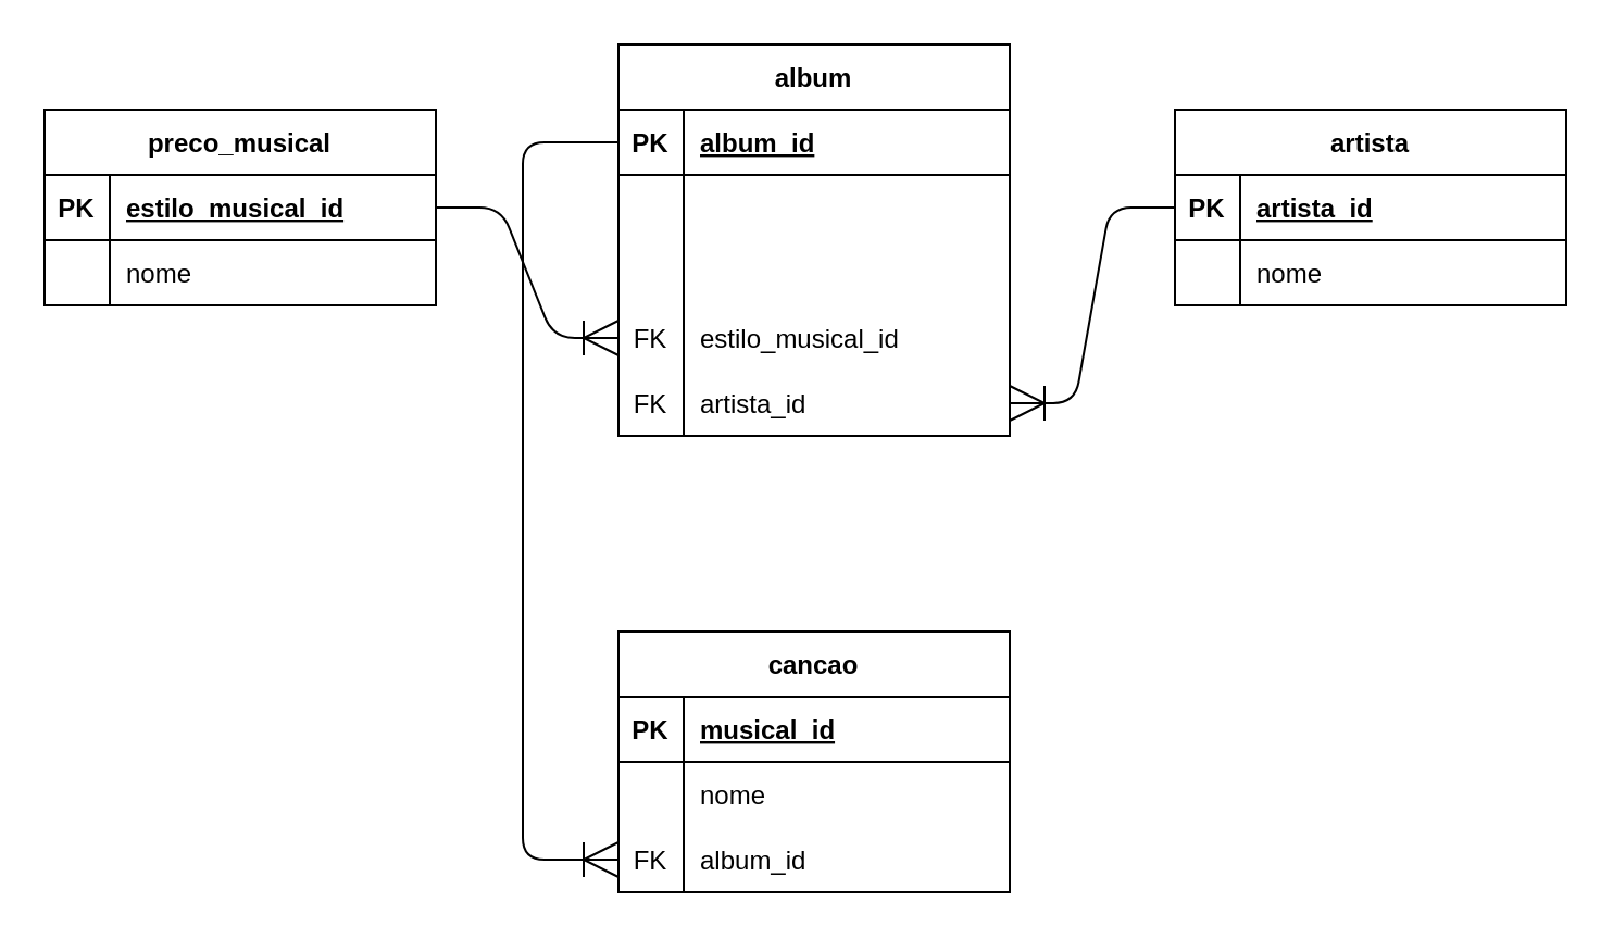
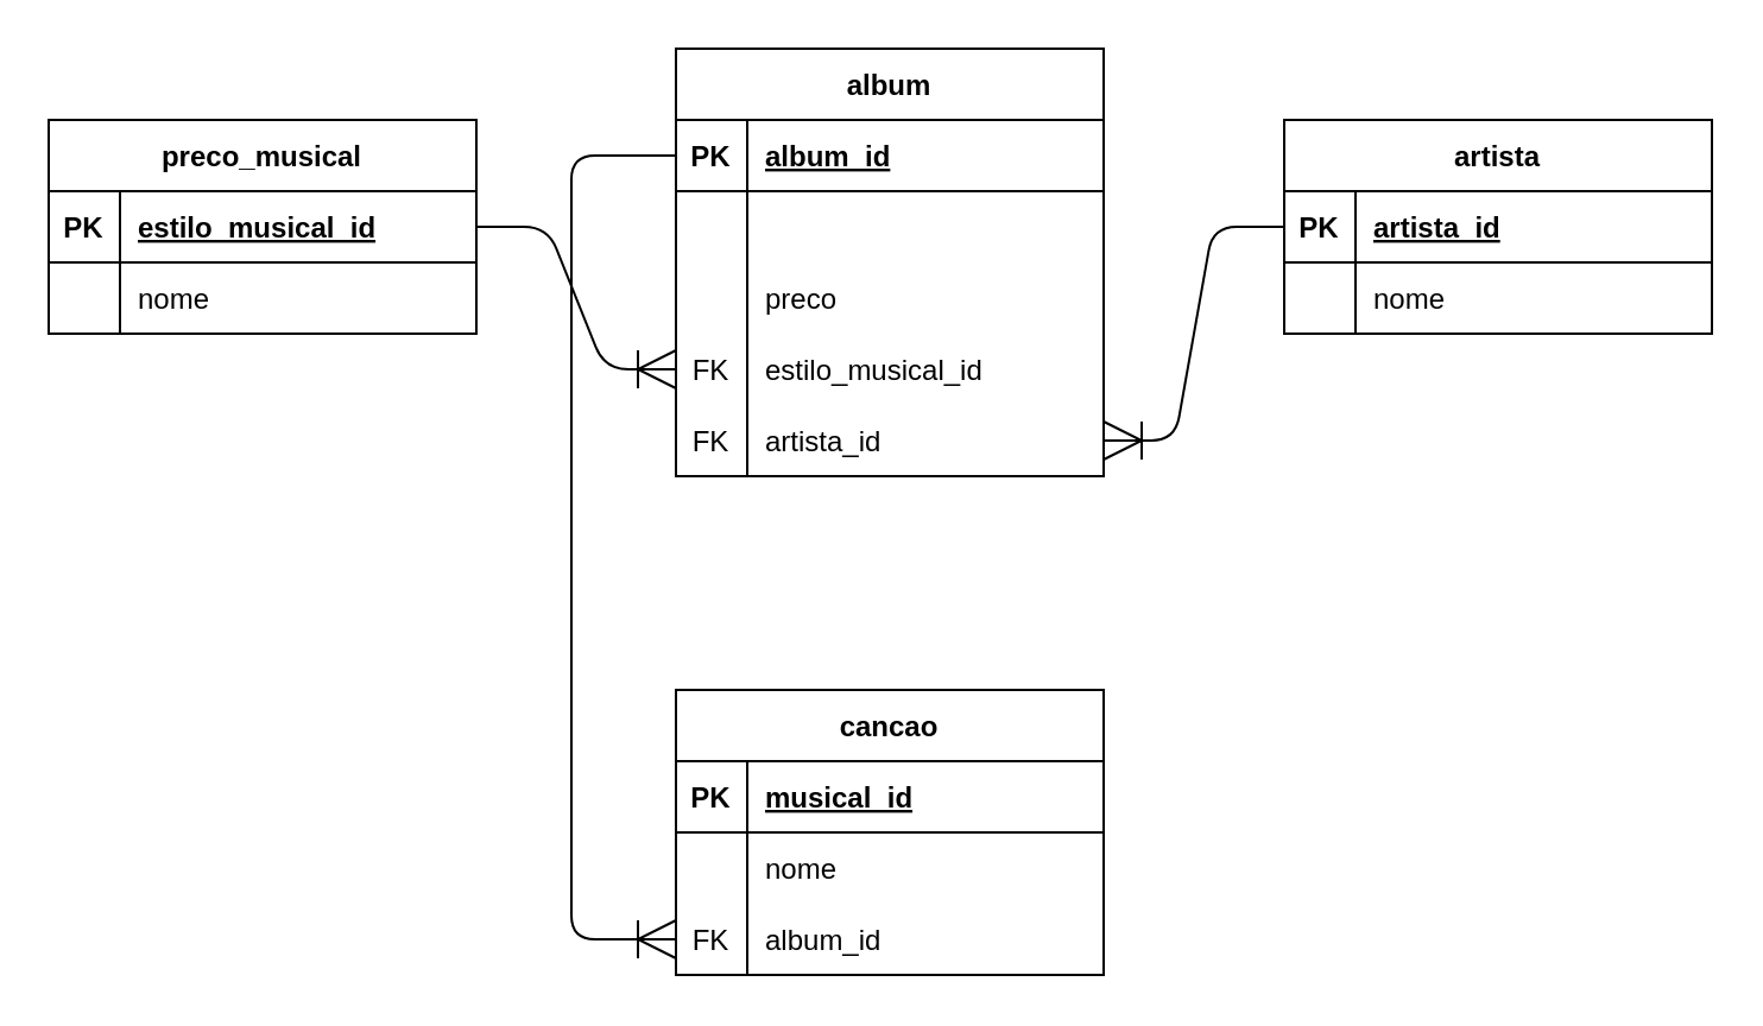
+ <mxCell id="10" value="preco" style="shape=partialRectangle;connectable=0;fillColor=none;top=0;left=0;bottom=0;right=0;align=left;spacingLeft=6;overflow=hidden;" parent="8" vertex="1"><mxGeometry x="30" width="150" height="30" as="geometry"><mxRectangle width="150" height="30" as="alternateBounds" /></mxGeometry></mxCell>
